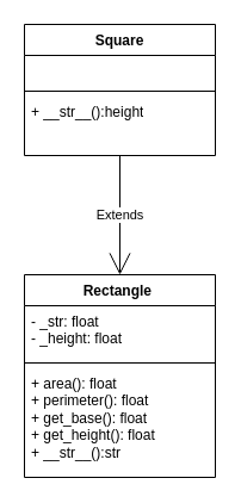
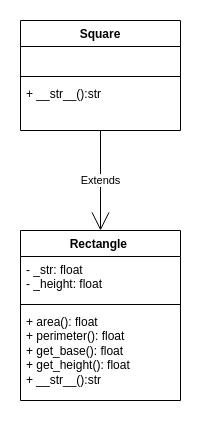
- <mxCell id="9" value="&lt;span style=&quot;background-color: transparent;&quot;&gt;+ __str__():height&lt;/span&gt;&lt;div&gt;&lt;br&gt;&lt;/div&gt;" style="text;strokeColor=none;fillColor=none;align=left;verticalAlign=top;spacingLeft=4;spacingRight=4;overflow=hidden;rotatable=0;points=[[0,0.5],[1,0.5]];portConstraint=eastwest;whiteSpace=wrap;html=1;" vertex="1" parent="6"><mxGeometry y="60" width="160" height="50" as="geometry" /></mxCell>
+ <mxCell id="9" value="&lt;span style=&quot;background-color: transparent;&quot;&gt;+ __str__():str&lt;/span&gt;&lt;div&gt;&lt;br&gt;&lt;/div&gt;" style="text;strokeColor=none;fillColor=none;align=left;verticalAlign=top;spacingLeft=4;spacingRight=4;overflow=hidden;rotatable=0;points=[[0,0.5],[1,0.5]];portConstraint=eastwest;whiteSpace=wrap;html=1;" vertex="1" parent="6"><mxGeometry y="60" width="160" height="50" as="geometry" /></mxCell>
